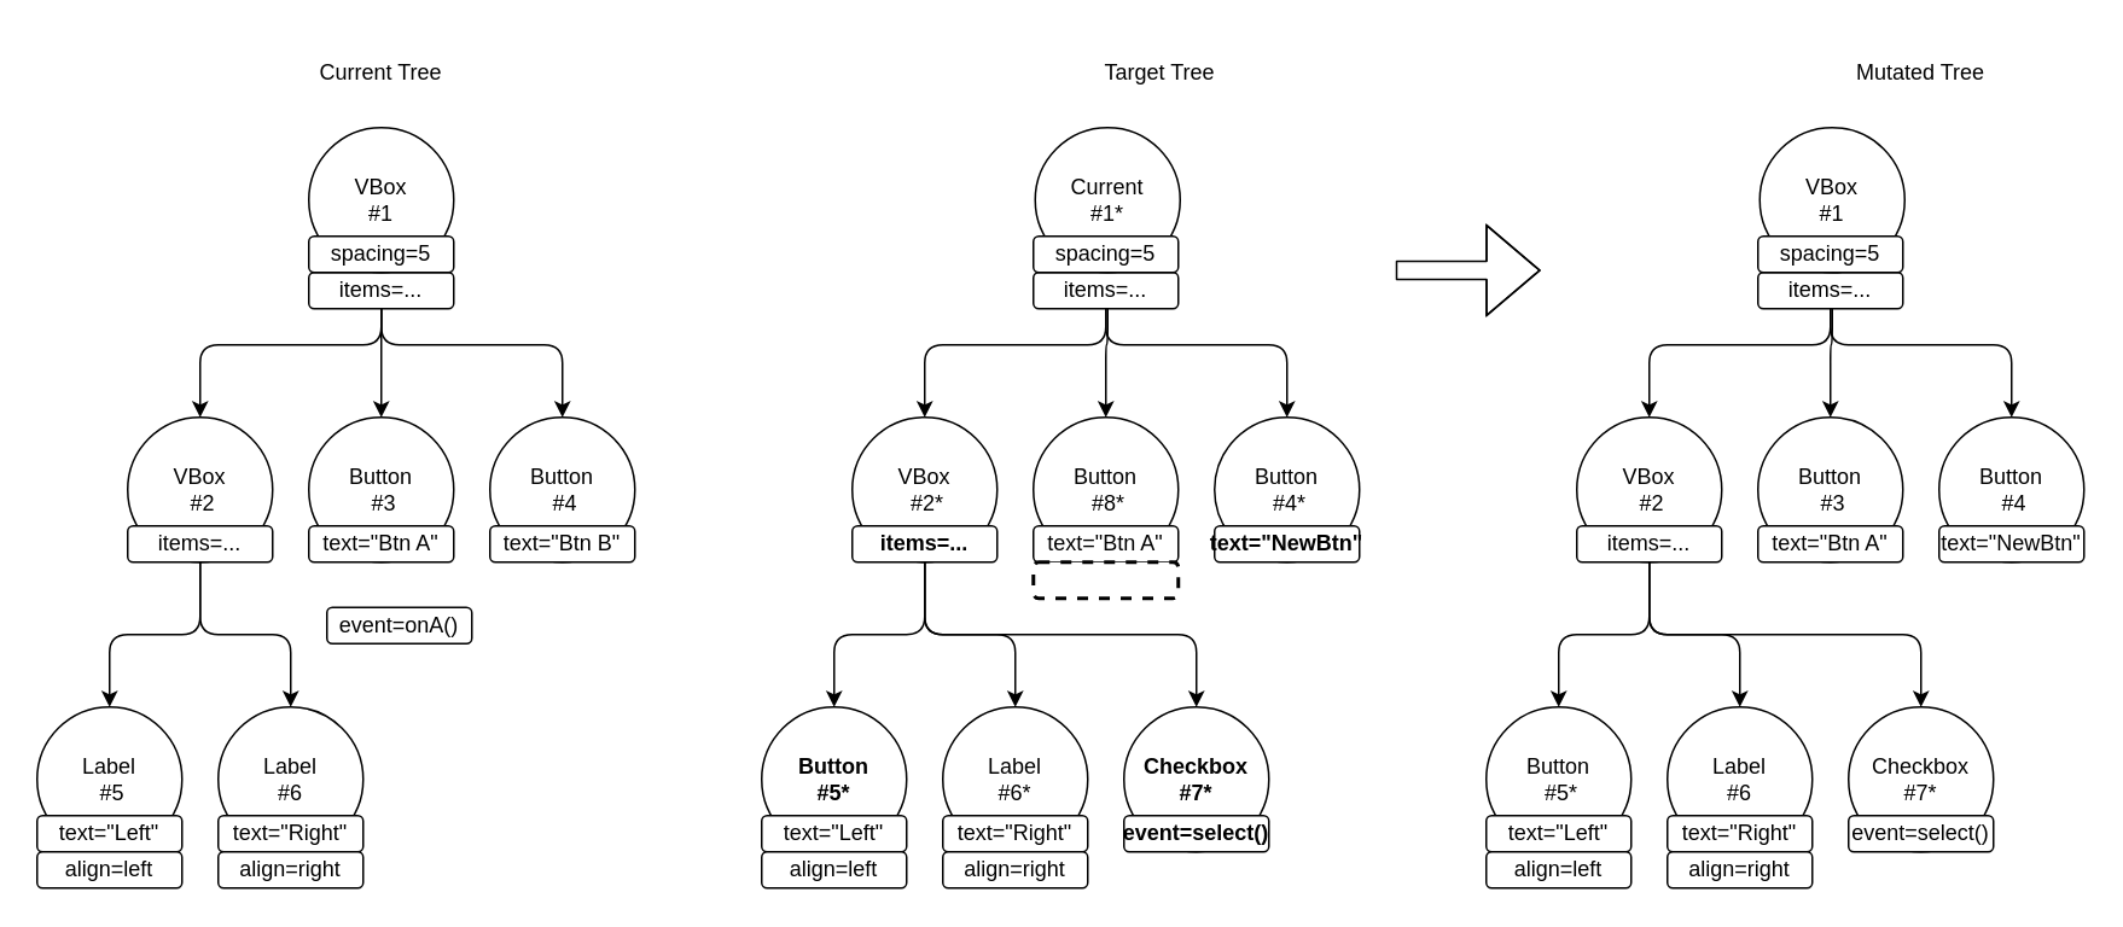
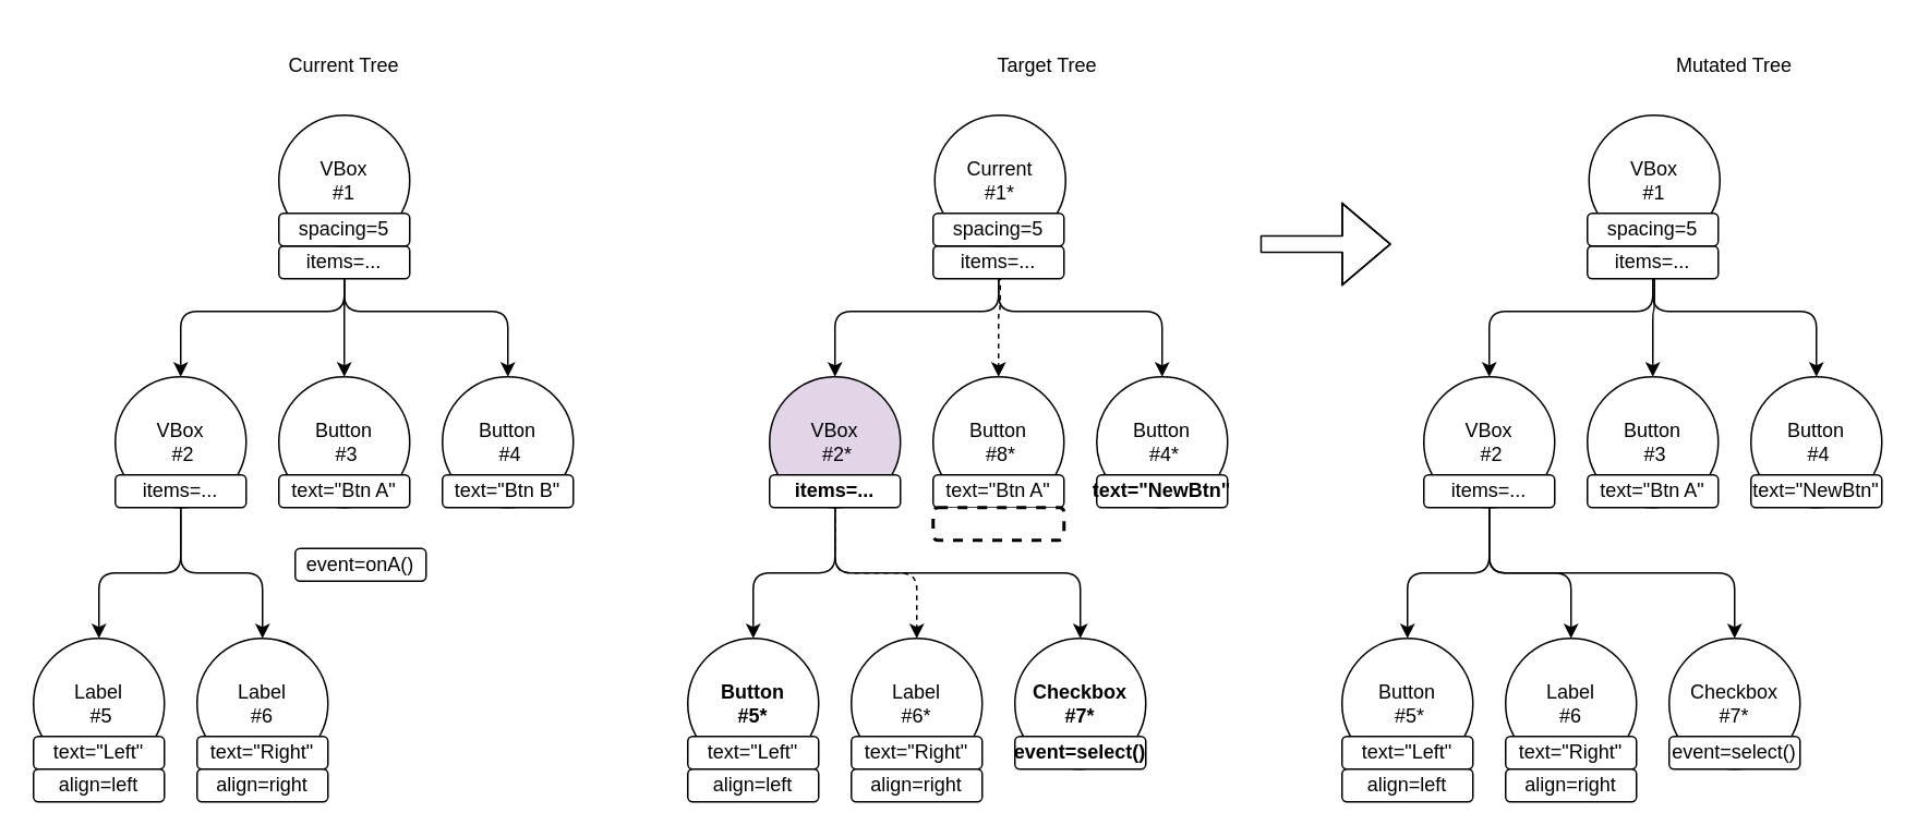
- <mxCell id="23" style="edgeStyle=orthogonalEdgeStyle;orthogonalLoop=1;jettySize=auto;html=1;entryX=0.5;entryY=0;entryDx=0;entryDy=0;" edge="1" parent="1" source="29" target="34"><mxGeometry relative="1" as="geometry" /></mxCell>
+ <mxCell id="23" style="edgeStyle=orthogonalEdgeStyle;orthogonalLoop=1;jettySize=auto;html=1;entryX=0.5;entryY=0;entryDx=0;entryDy=0;dashed=1;" edge="1" parent="1" source="29" target="34"><mxGeometry relative="1" as="geometry" /></mxCell>
- <mxCell id="32" value="&lt;div&gt;VBox&lt;/div&gt;&amp;nbsp;#2*" style="ellipse;whiteSpace=wrap;html=1;aspect=fixed;rounded=1;" vertex="1" parent="1"><mxGeometry x="470" y="230" width="80" height="80" as="geometry" /></mxCell>
+ <mxCell id="32" value="&lt;div&gt;VBox&lt;/div&gt;&amp;nbsp;#2*" style="ellipse;whiteSpace=wrap;html=1;aspect=fixed;rounded=1;fillColor=#e1d5e7;" vertex="1" parent="1"><mxGeometry x="470" y="230" width="80" height="80" as="geometry" /></mxCell>
- <mxCell id="27" style="edgeStyle=orthogonalEdgeStyle;orthogonalLoop=1;jettySize=auto;html=1;entryX=0.5;entryY=0;entryDx=0;entryDy=0;" edge="1" parent="1" source="32" target="40"><mxGeometry relative="1" as="geometry" /></mxCell>
+ <mxCell id="27" style="edgeStyle=orthogonalEdgeStyle;orthogonalLoop=1;jettySize=auto;html=1;entryX=0.5;entryY=0;entryDx=0;entryDy=0;dashed=1;" edge="1" parent="1" source="32" target="40"><mxGeometry relative="1" as="geometry" /></mxCell>
